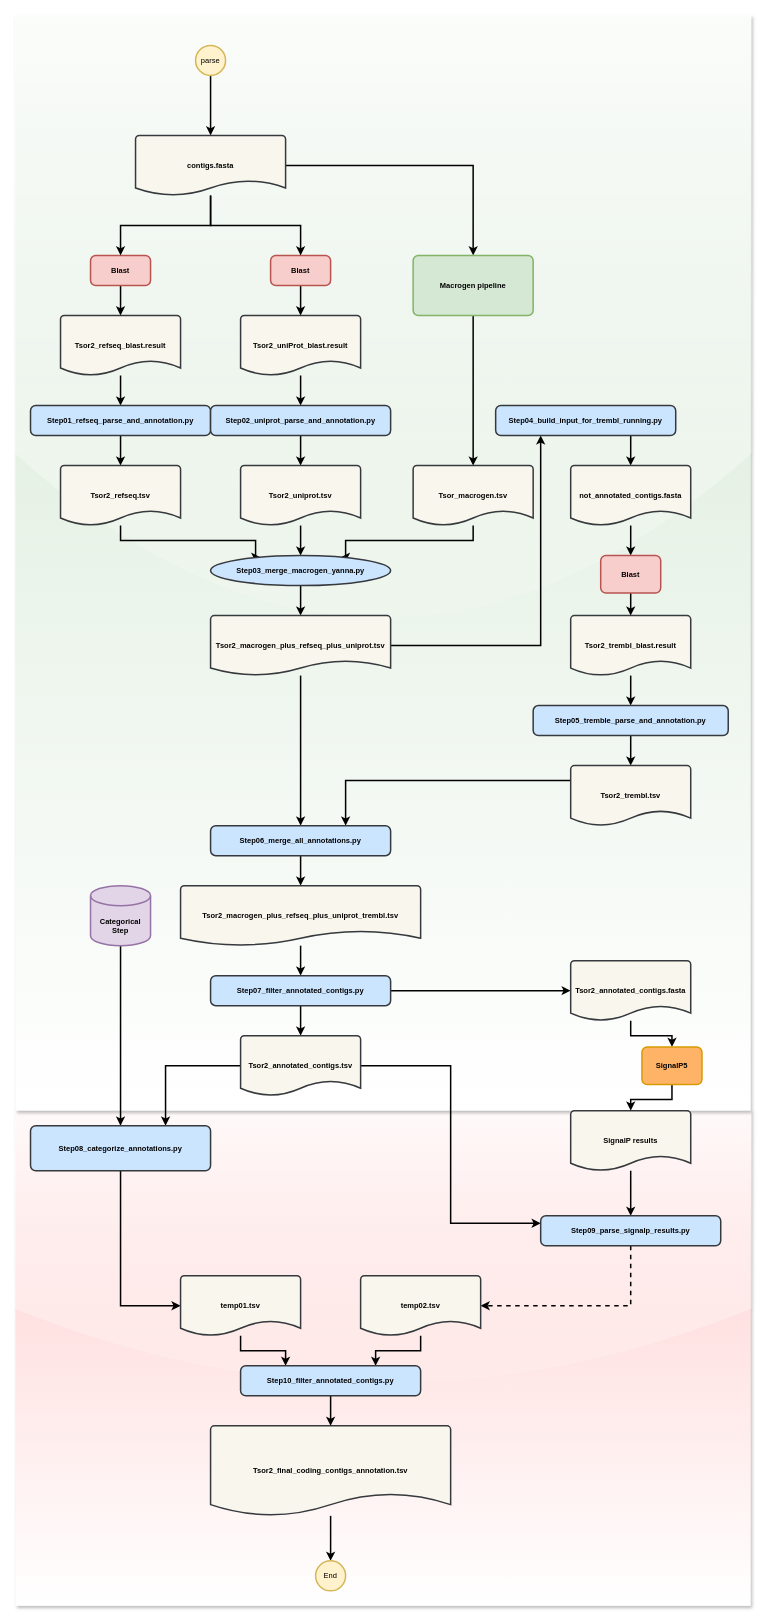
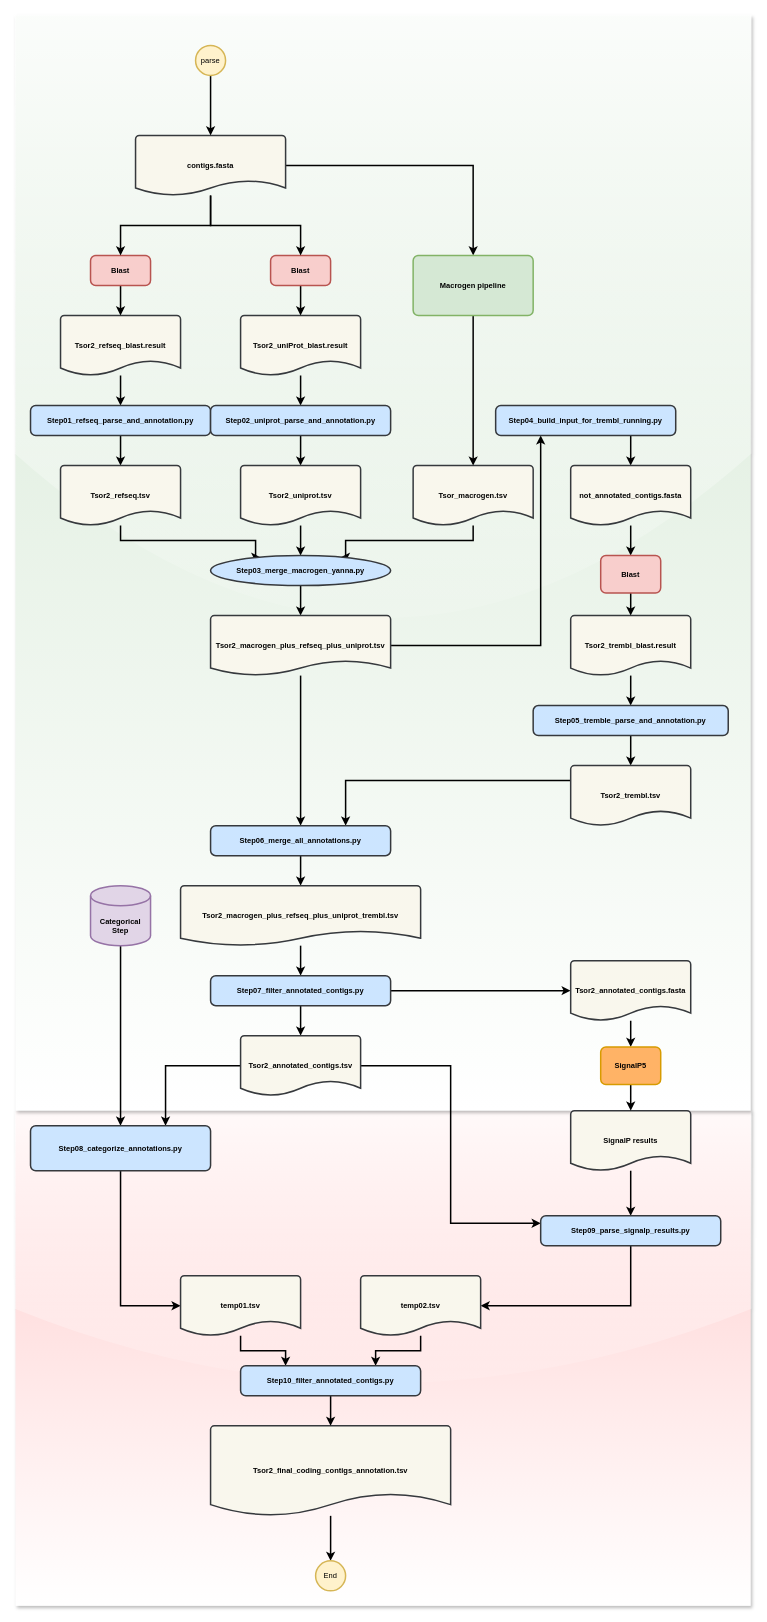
- <mxCell id="64" value="SignalP5" style="rounded=1;whiteSpace=wrap;html=1;absoluteArcSize=1;arcSize=14;strokeWidth=2;fontSize=10;fontStyle=1;strokeColor=#d79b00;fillColor=#FFB366;" vertex="1" parent="1"><mxGeometry x="855" y="1395" width="80" height="50" as="geometry" /></mxCell>
+ <mxCell id="64" value="SignalP5" style="rounded=1;whiteSpace=wrap;html=1;absoluteArcSize=1;arcSize=14;strokeWidth=2;fontSize=10;fontStyle=1;strokeColor=#d79b00;fillColor=#FFB366;" vertex="1" parent="1"><mxGeometry x="800" y="1395" width="80" height="50" as="geometry" /></mxCell>
- <mxCell id="71" style="edgeStyle=orthogonalEdgeStyle;rounded=0;orthogonalLoop=1;jettySize=auto;html=1;exitX=0.5;exitY=1;exitDx=0;exitDy=0;entryX=1;entryY=0.5;entryDx=0;entryDy=0;entryPerimeter=0;strokeWidth=2;fontSize=10;dashed=1;" edge="1" parent="1" source="72" target="74"><mxGeometry relative="1" as="geometry" /></mxCell>
+ <mxCell id="71" style="edgeStyle=orthogonalEdgeStyle;rounded=0;orthogonalLoop=1;jettySize=auto;html=1;exitX=0.5;exitY=1;exitDx=0;exitDy=0;entryX=1;entryY=0.5;entryDx=0;entryDy=0;entryPerimeter=0;strokeWidth=2;fontSize=10;" edge="1" parent="1" source="72" target="74"><mxGeometry relative="1" as="geometry" /></mxCell>
